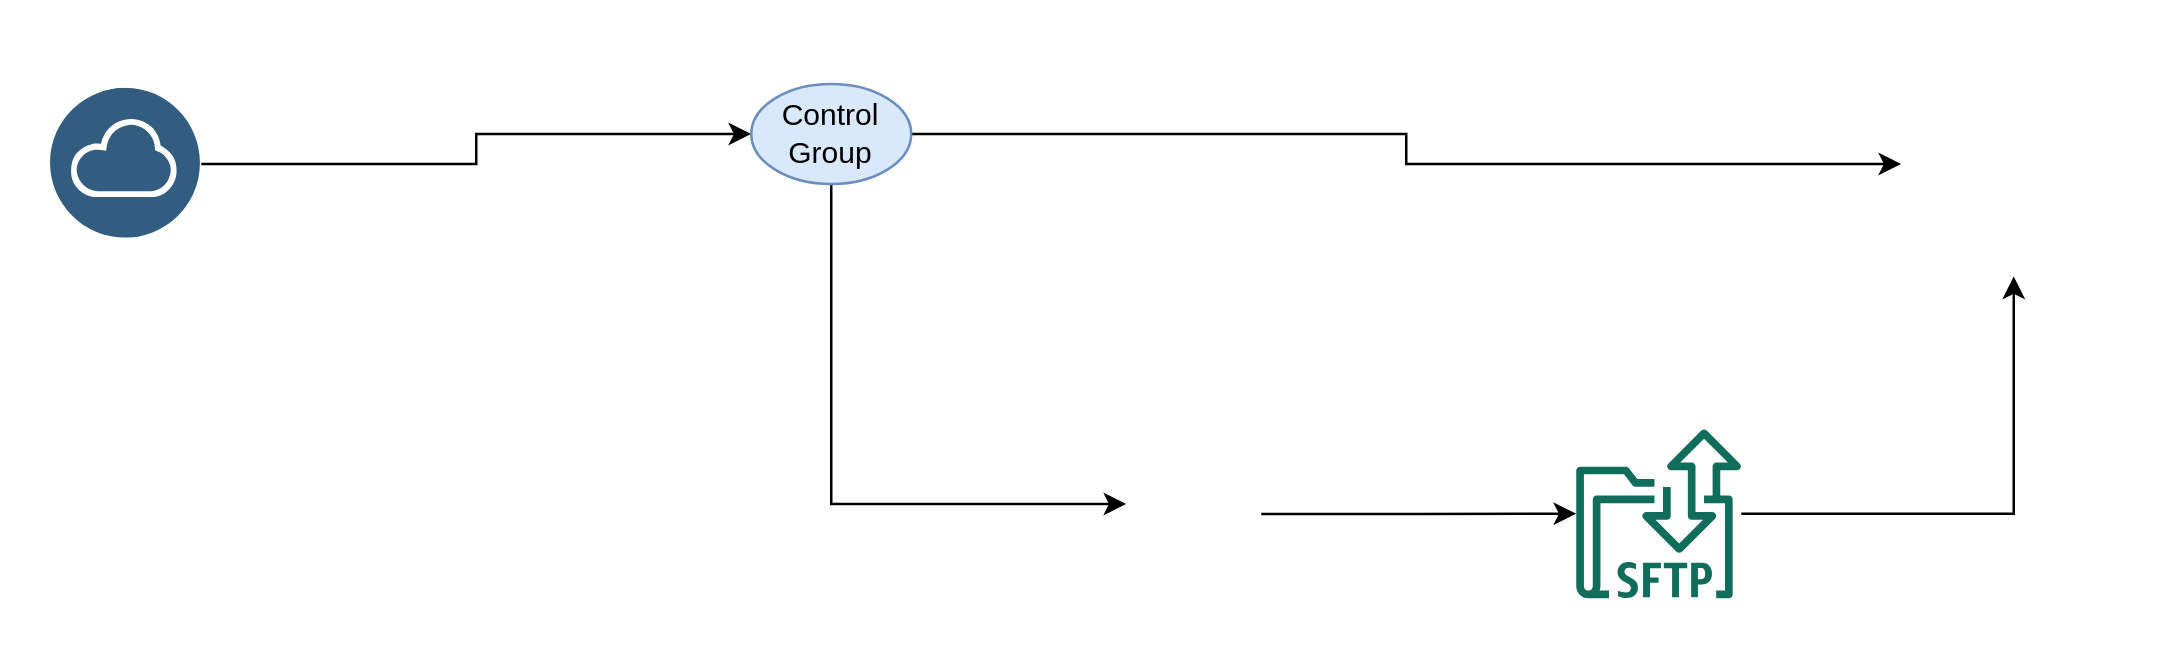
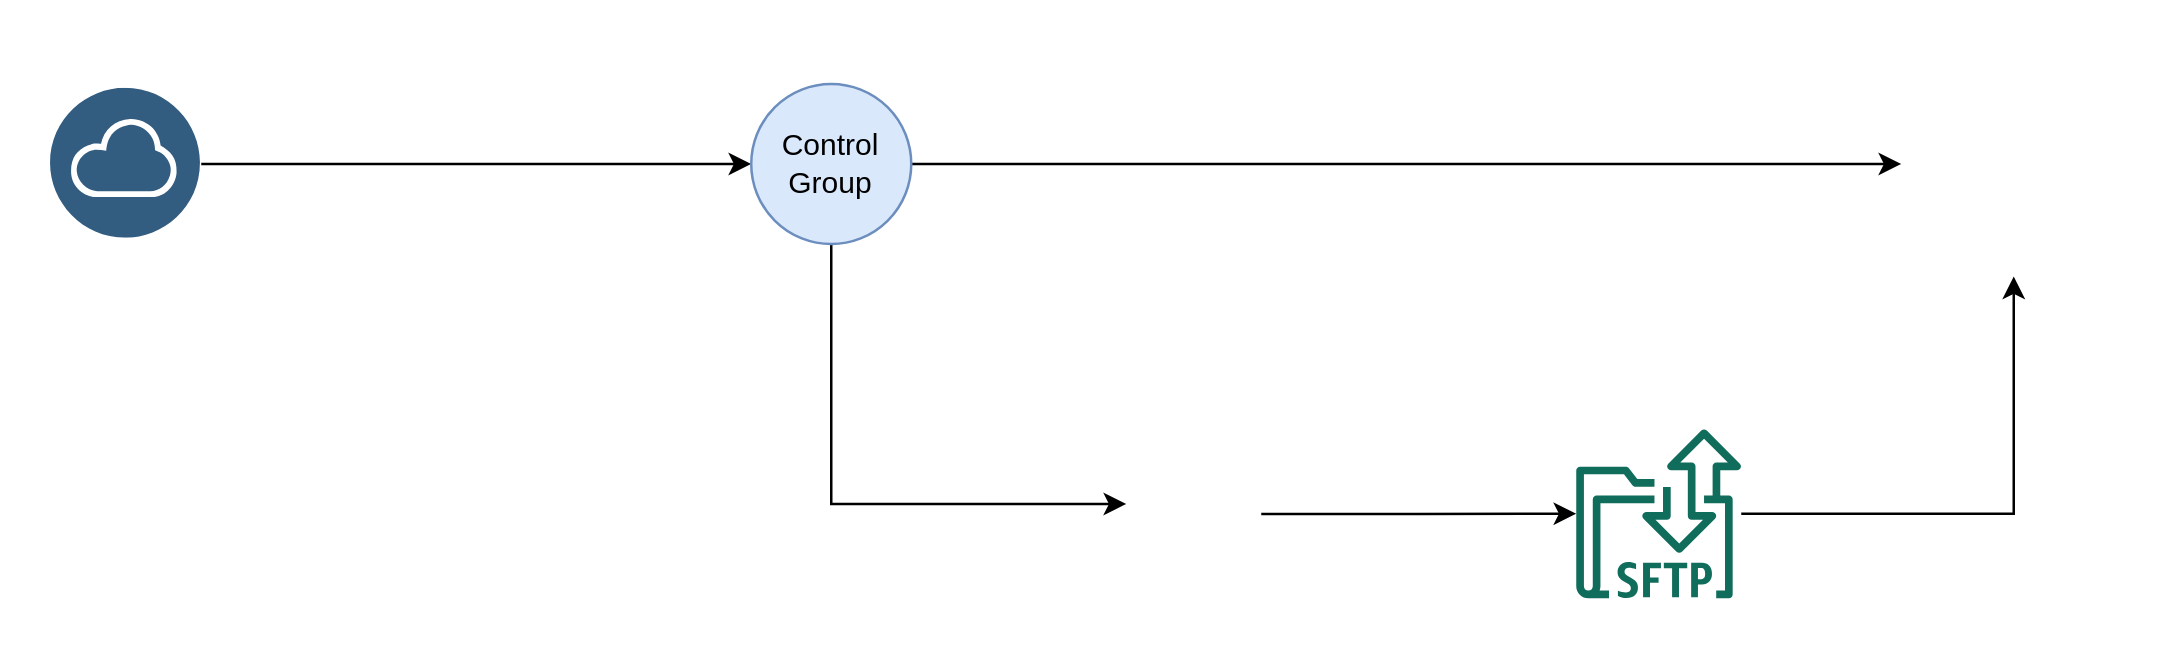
- <mxCell id="6" value="Control Group" style="ellipse;whiteSpace=wrap;html=1style=&quot;background-color:powderblue;&quot;;aspect=fixed;fillColor=#dae8fc;strokeColor=#6c8ebf;" vertex="1" parent="1"><mxGeometry x="300" y="33" width="64" height="40" as="geometry" /></mxCell>
+ <mxCell id="6" value="Control Group" style="ellipse;whiteSpace=wrap;html=1style=&quot;background-color:powderblue;&quot;;aspect=fixed;fillColor=#dae8fc;strokeColor=#6c8ebf;" vertex="1" parent="1"><mxGeometry x="300" y="33" width="64" height="64" as="geometry" /></mxCell>
